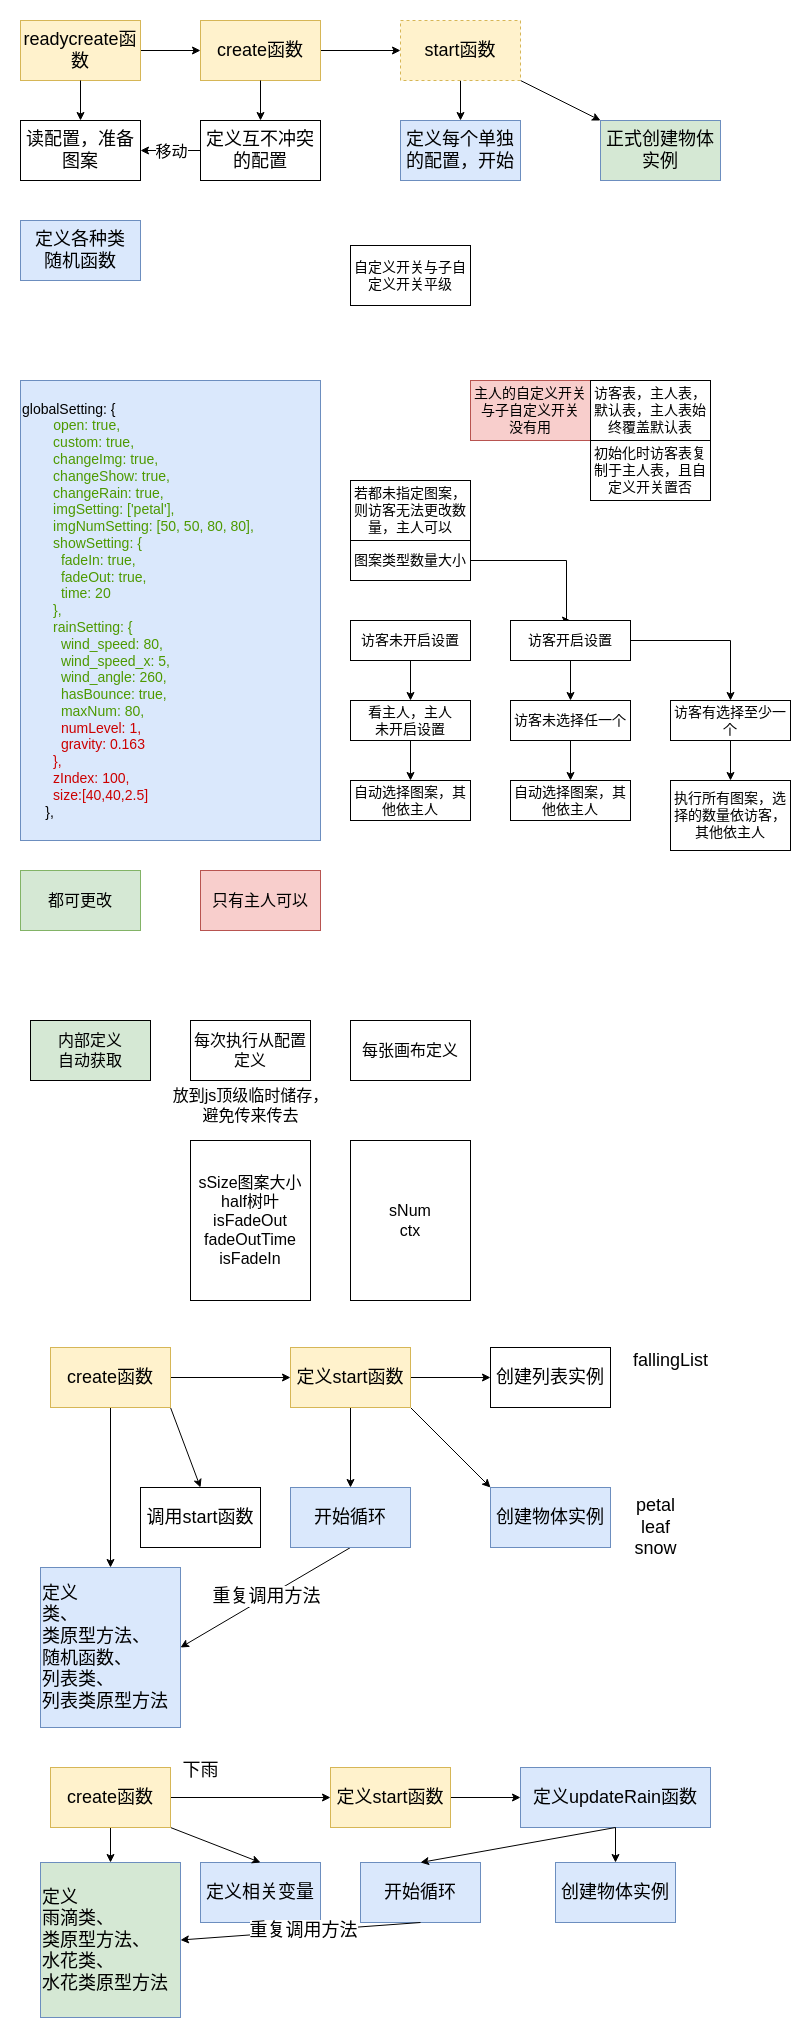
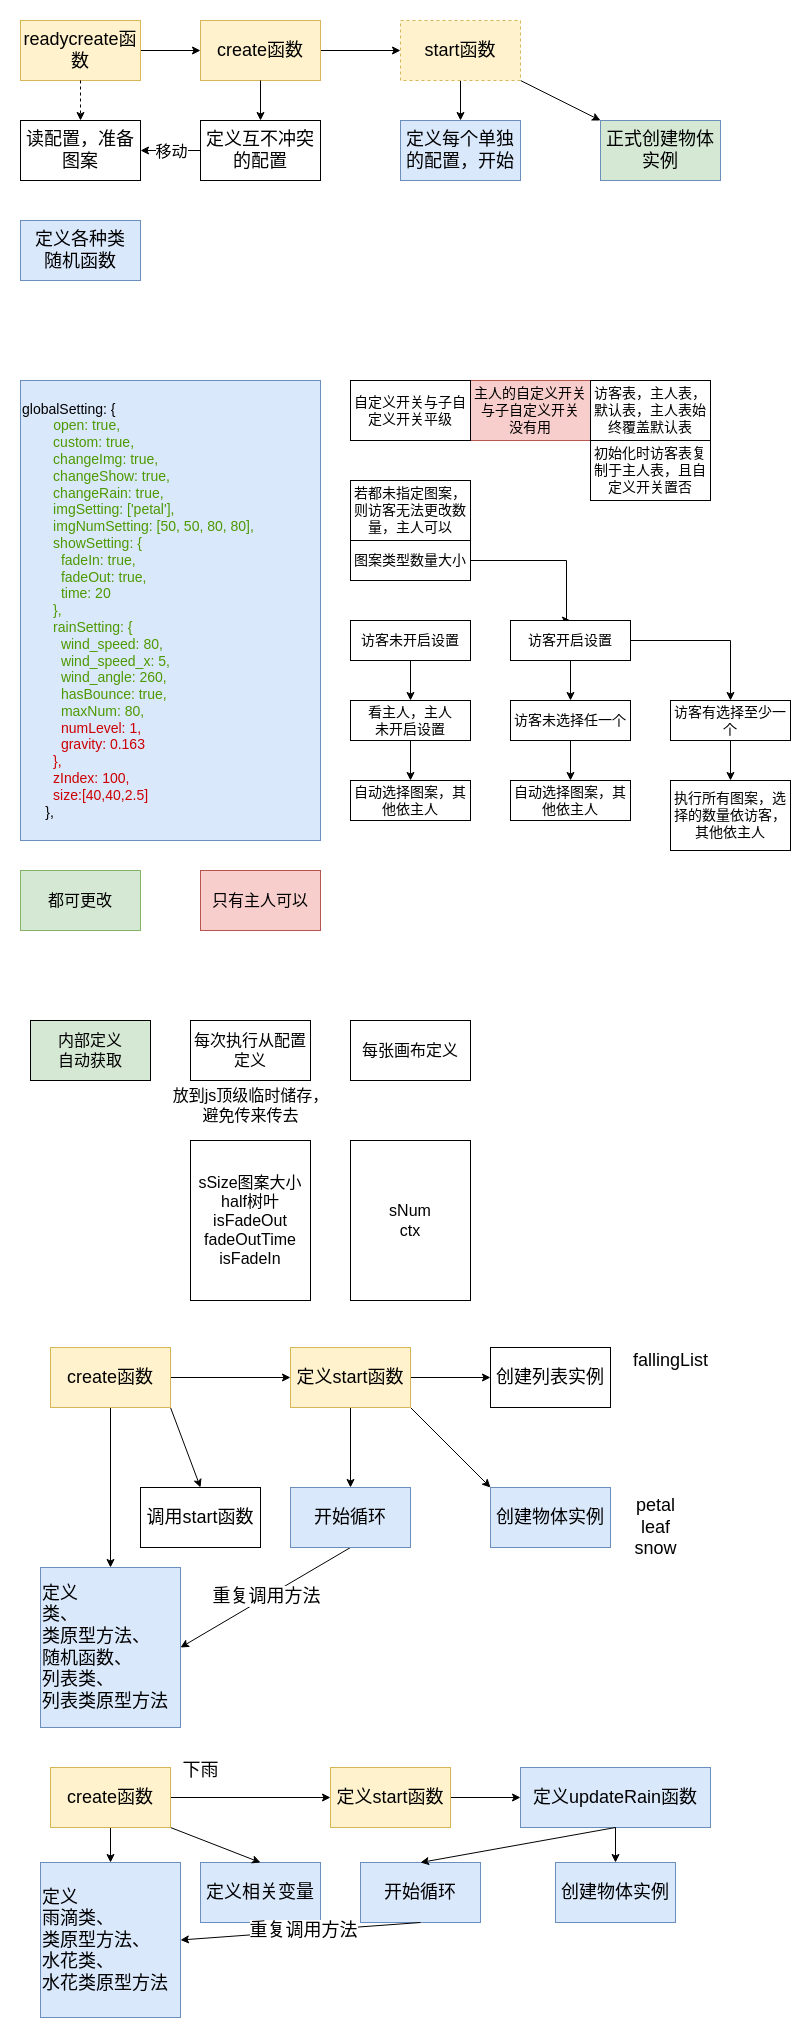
- <mxCell id="76" style="rounded=0;orthogonalLoop=1;jettySize=auto;html=1;exitX=0.5;exitY=1;exitDx=0;exitDy=0;entryX=0.5;entryY=0;entryDx=0;entryDy=0;fontFamily=Helvetica;fontSize=18;fontColor=default;" edge="1" target="77" parent="1" source="75"><mxGeometry relative="1" as="geometry"><mxPoint x="70" y="90" as="sourcePoint" /></mxGeometry></mxCell>
+ <mxCell id="76" style="rounded=0;orthogonalLoop=1;jettySize=auto;html=1;exitX=0.5;exitY=1;exitDx=0;exitDy=0;entryX=0.5;entryY=0;entryDx=0;entryDy=0;fontFamily=Helvetica;fontSize=18;fontColor=default;dashed=1;" edge="1" target="77" parent="1" source="75"><mxGeometry relative="1" as="geometry"><mxPoint x="70" y="90" as="sourcePoint" /></mxGeometry></mxCell>
- <mxCell id="48" value="自定义开关与子自定义开关平级" style="whiteSpace=wrap;html=1;strokeColor=default;fontFamily=Helvetica;fontSize=14;fontColor=default;fillColor=default;imageWidth=24;" parent="1" vertex="1"><mxGeometry x="350" y="245" width="120" height="60" as="geometry" /></mxCell>
+ <mxCell id="48" value="自定义开关与子自定义开关平级" style="whiteSpace=wrap;html=1;strokeColor=default;fontFamily=Helvetica;fontSize=14;fontColor=default;fillColor=default;imageWidth=24;" parent="1" vertex="1"><mxGeometry x="350" y="380" width="120" height="60" as="geometry" /></mxCell>
- <mxCell id="10" value="定义&lt;br&gt;雨滴类、&lt;br&gt;类原型方法、&lt;br&gt;水花类、&lt;br&gt;水花类原型方法" style="whiteSpace=wrap;html=1;strokeColor=#6c8ebf;fontFamily=Helvetica;fontSize=18;fillColor=#d5e8d4;align=left;" parent="1" vertex="1"><mxGeometry x="40" y="1862" width="140" height="155" as="geometry" /></mxCell>
+ <mxCell id="10" value="定义&lt;br&gt;雨滴类、&lt;br&gt;类原型方法、&lt;br&gt;水花类、&lt;br&gt;水花类原型方法" style="whiteSpace=wrap;html=1;strokeColor=#6c8ebf;fontFamily=Helvetica;fontSize=18;fillColor=#dae8fc;align=left;" parent="1" vertex="1"><mxGeometry x="40" y="1862" width="140" height="155" as="geometry" /></mxCell>
